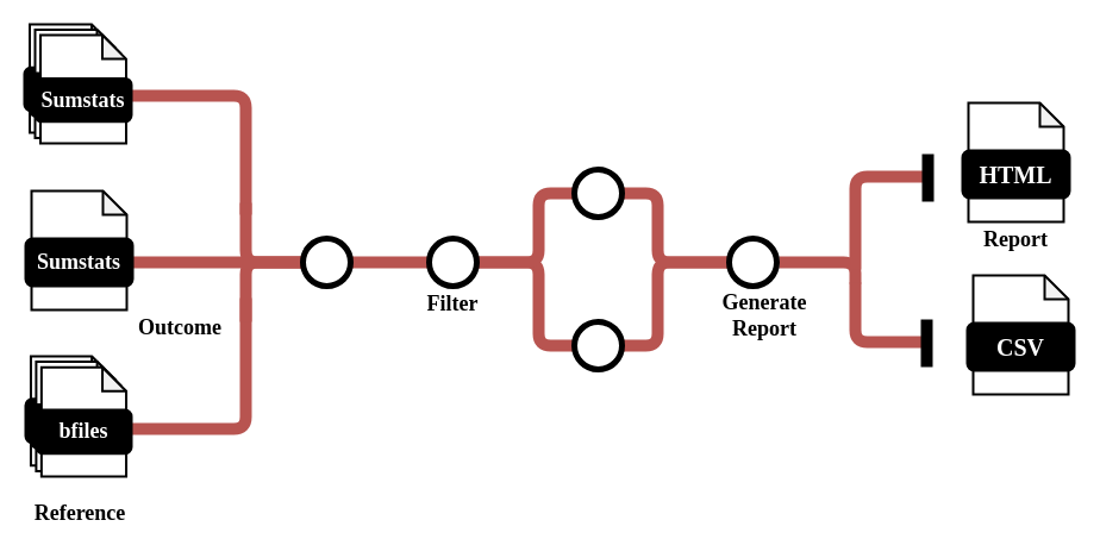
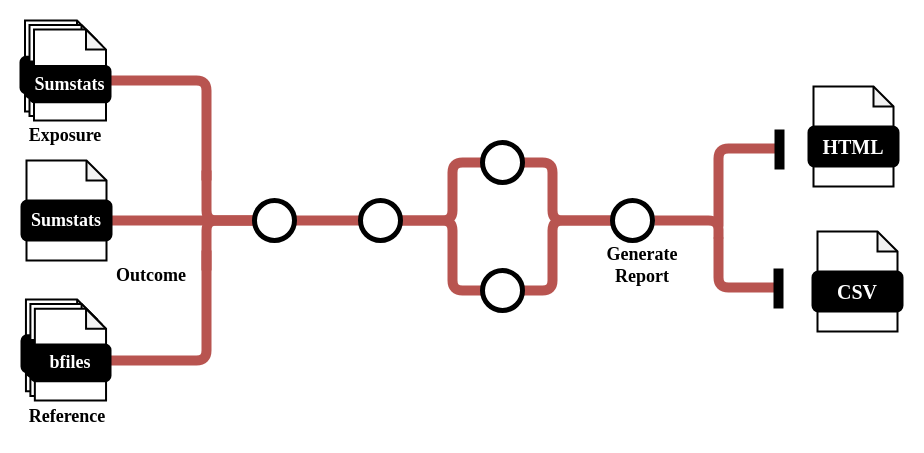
+ <mxCell id="38" value="Exposure" style="text;html=1;align=center;verticalAlign=middle;whiteSpace=wrap;rounded=0;fontSize=18;fontStyle=1;fontFamily=Maven Pro;fontSource=https%3A%2F%2Ffonts.googleapis.com%2Fcss%3Ffamily%3DMaven%2BPro;" parent="1" vertex="1"><mxGeometry x="35" y="120" width="60" height="30" as="geometry" /></mxCell>
- <mxCell id="41" value="Report" style="text;html=1;align=center;verticalAlign=middle;whiteSpace=wrap;rounded=0;fontSize=18;fontStyle=1;fontFamily=Maven Pro;fontSource=https%3A%2F%2Ffonts.googleapis.com%2Fcss%3Ffamily%3DMaven%2BPro;" parent="1" vertex="1"><mxGeometry x="823" y="186" width="60" height="30" as="geometry" /></mxCell>
- <mxCell id="49" value="Filter" style="text;html=1;align=center;verticalAlign=middle;whiteSpace=wrap;rounded=0;fontSize=18;fontStyle=1;fontFamily=Maven Pro;fontSource=https%3A%2F%2Ffonts.googleapis.com%2Fcss%3Ffamily%3DMaven%2BPro;" parent="1" vertex="1"><mxGeometry x="350" y="240" width="60" height="30" as="geometry" /></mxCell>
- <mxCell id="39" value="Reference" style="text;html=1;align=center;verticalAlign=middle;whiteSpace=wrap;rounded=0;fontSize=18;fontStyle=1;fontFamily=Maven Pro;fontSource=https%3A%2F%2Ffonts.googleapis.com%2Fcss%3Ffamily%3DMaven%2BPro;" parent="1" vertex="1"><mxGeometry x="37" y="416" width="60" height="30" as="geometry" /></mxCell>
+ <mxCell id="39" value="Reference" style="text;html=1;align=center;verticalAlign=middle;whiteSpace=wrap;rounded=0;fontSize=18;fontStyle=1;fontFamily=Maven Pro;fontSource=https%3A%2F%2Ffonts.googleapis.com%2Fcss%3Ffamily%3DMaven%2BPro;" parent="1" vertex="1"><mxGeometry x="37" y="401" width="60" height="30" as="geometry" /></mxCell>
